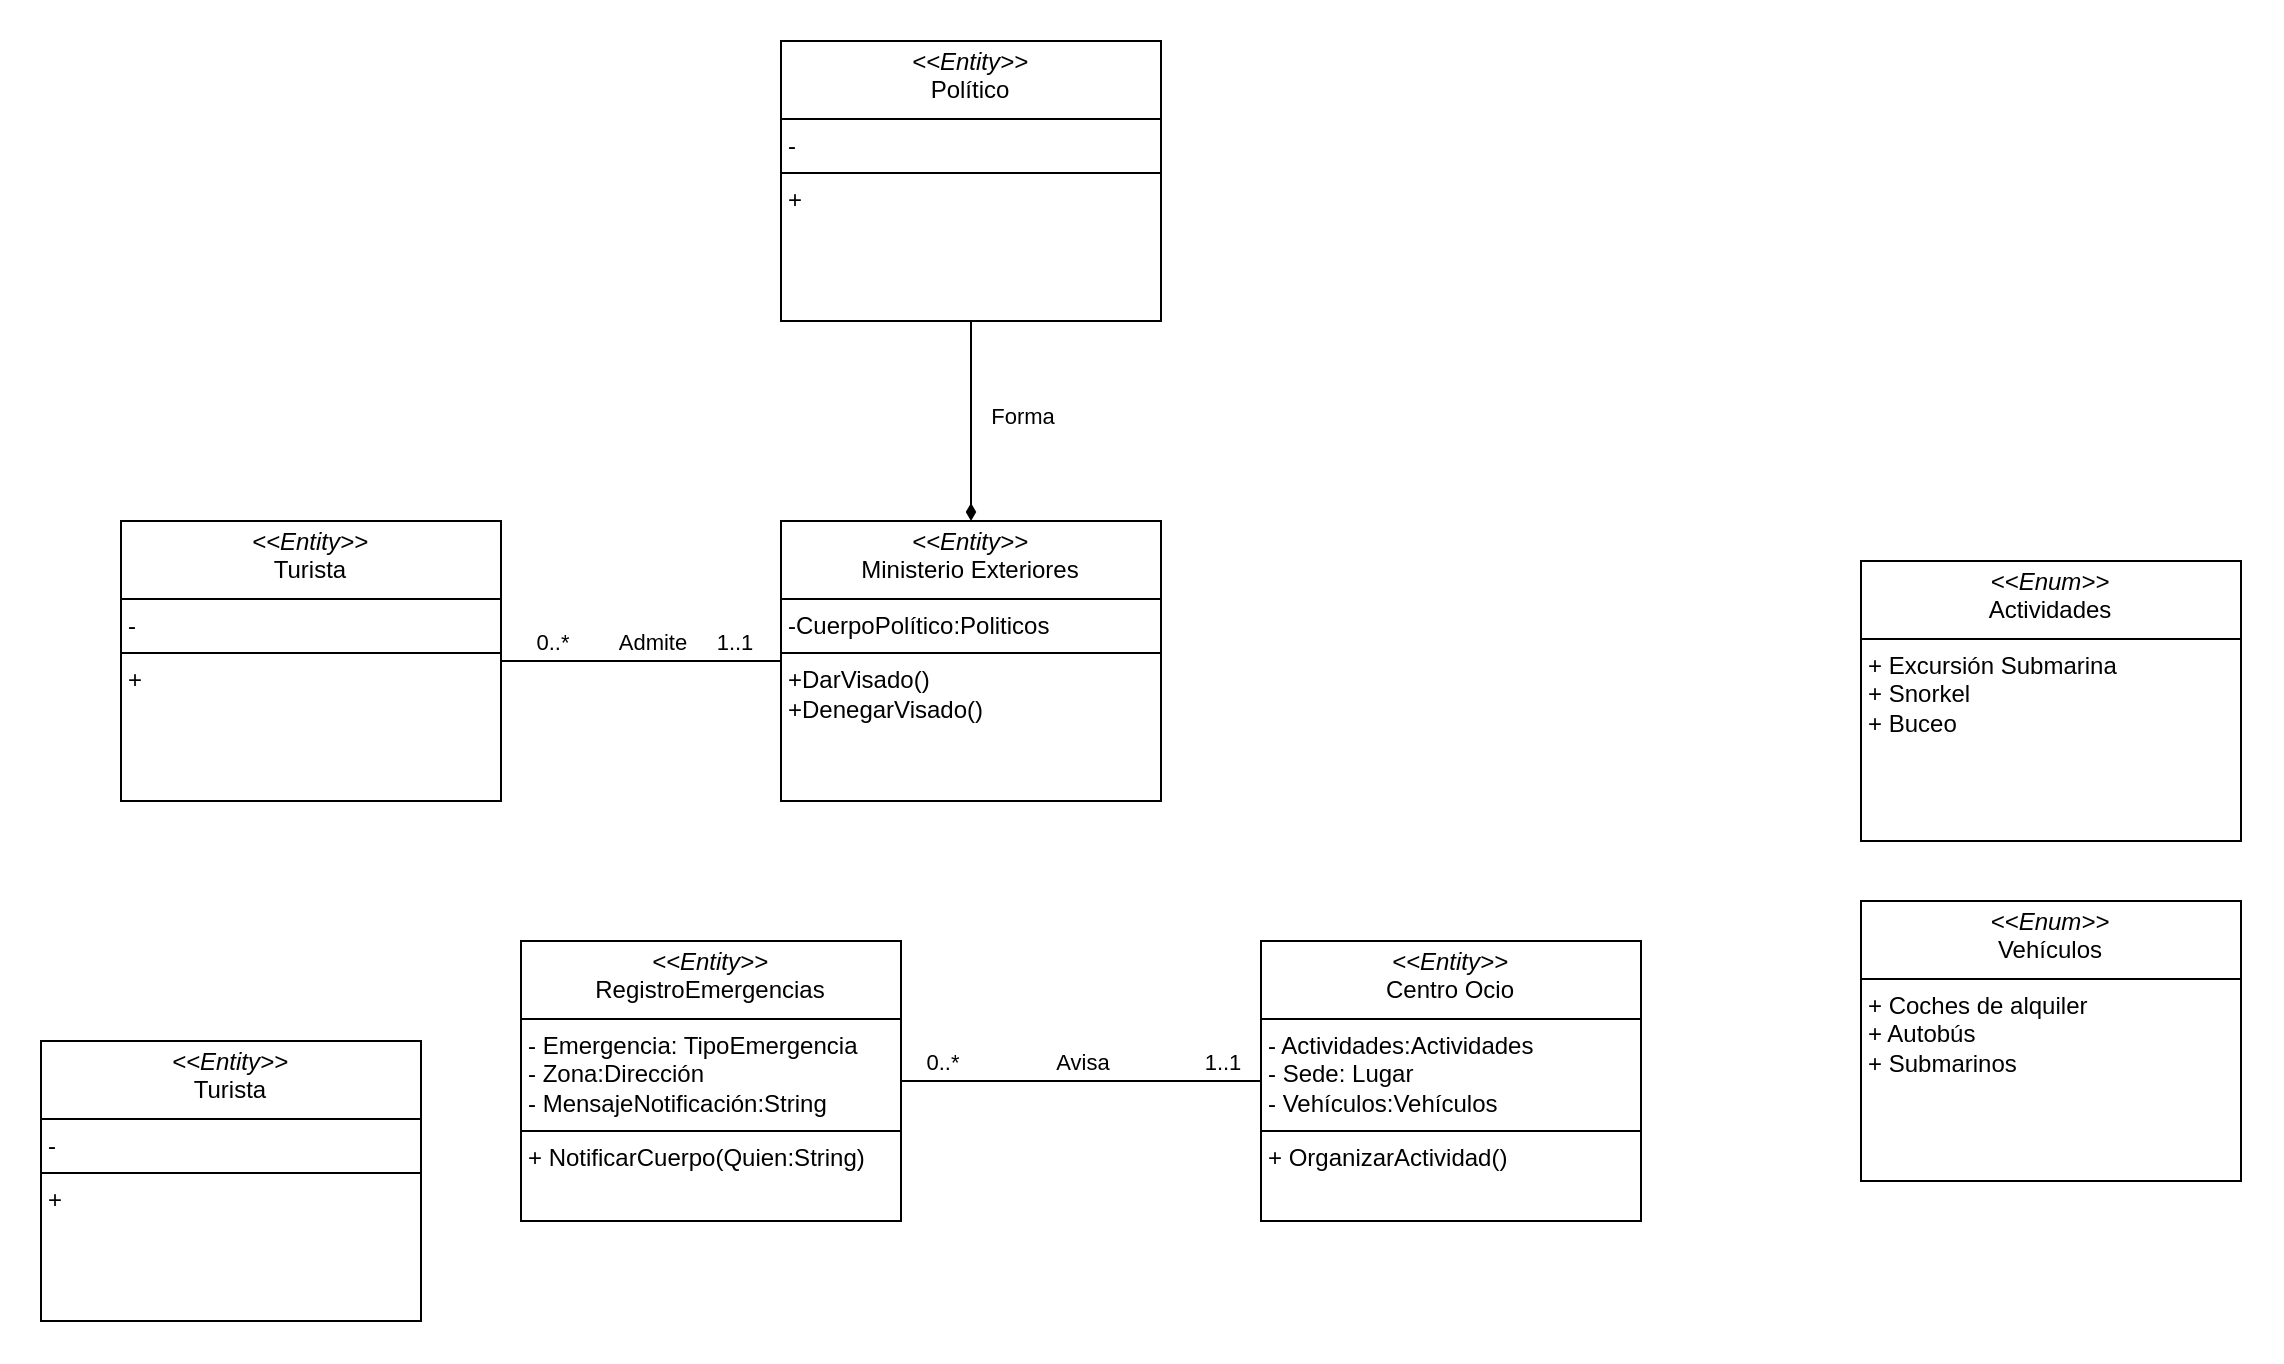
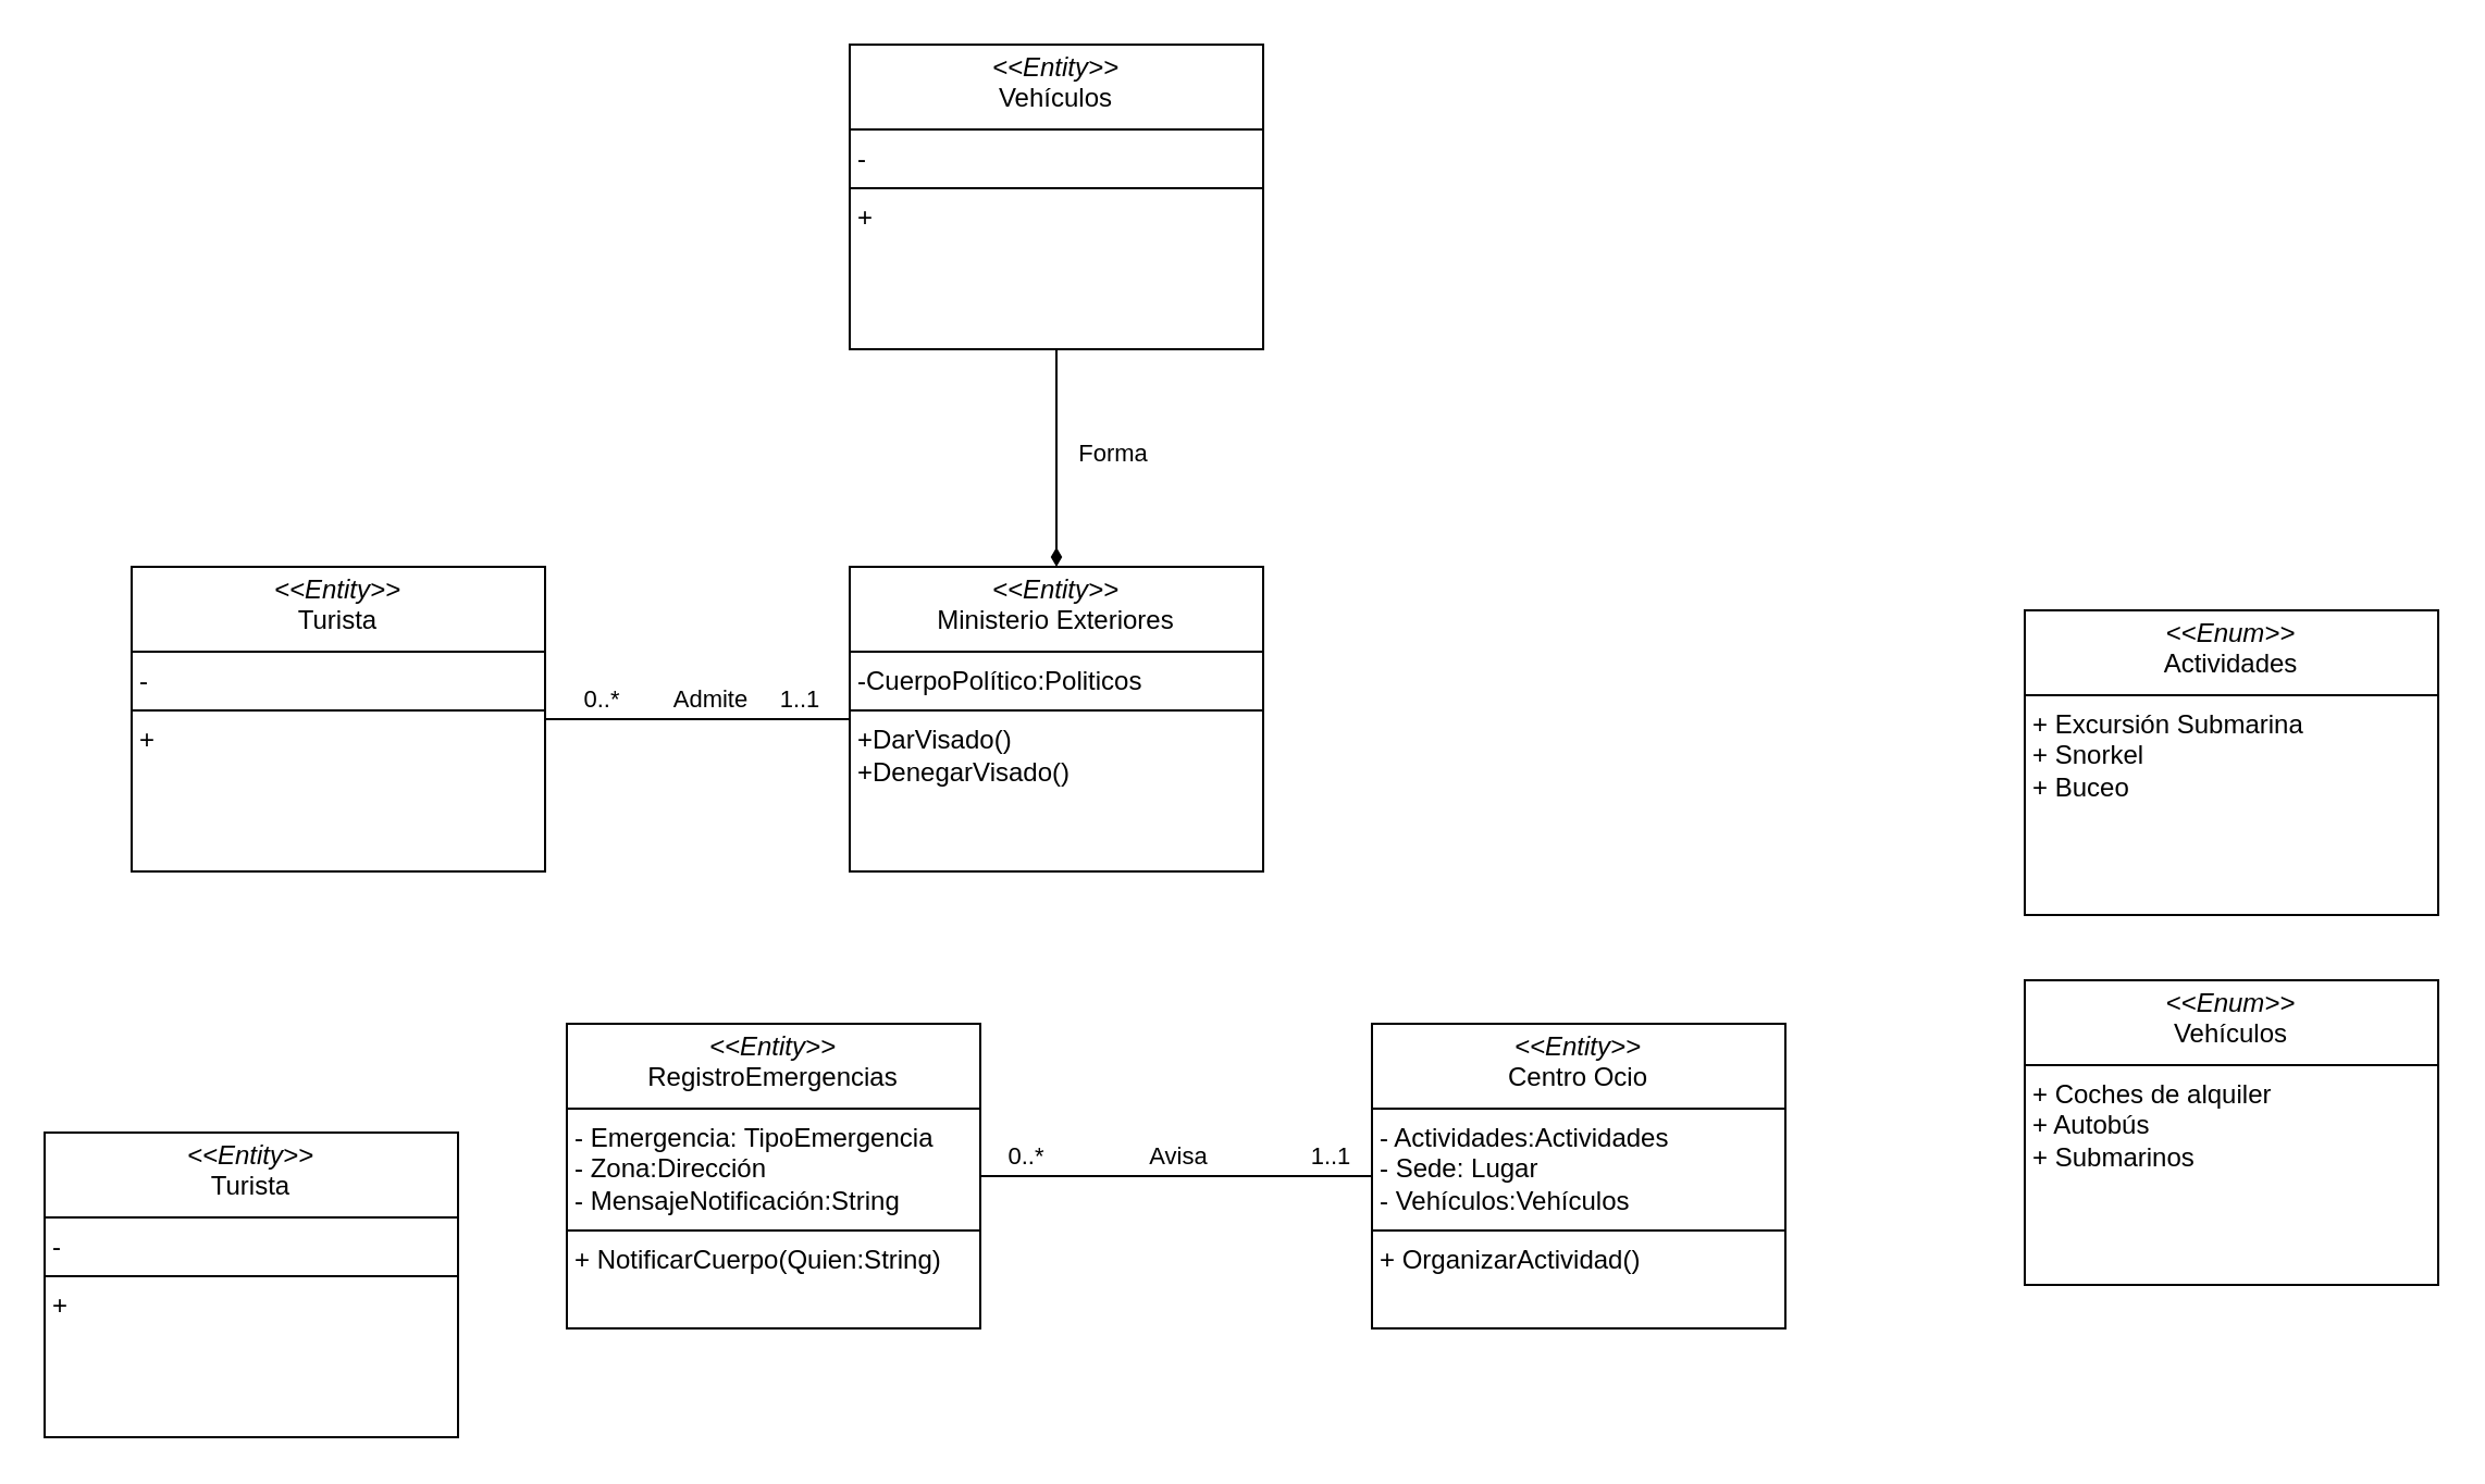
- <mxCell id="19" value="&lt;p style=&quot;margin:0px;margin-top:4px;text-align:center;&quot;&gt;&lt;i&gt;&amp;lt;&amp;lt;Entity&amp;gt;&amp;gt;&lt;/i&gt;&lt;br&gt;Político&lt;/p&gt;&lt;hr size=&quot;1&quot; style=&quot;border-style:solid;&quot;&gt;&lt;p style=&quot;margin:0px;margin-left:4px;&quot;&gt;-&lt;/p&gt;&lt;hr size=&quot;1&quot; style=&quot;border-style:solid;&quot;&gt;&lt;p style=&quot;margin:0px;margin-left:4px;&quot;&gt;+&lt;/p&gt;&lt;p style=&quot;margin:0px;margin-left:4px;&quot;&gt;&lt;br&gt;&lt;/p&gt;" style="verticalAlign=top;align=left;overflow=fill;html=1;whiteSpace=wrap;" vertex="1" parent="1"><mxGeometry x="390" y="20" width="190" height="140" as="geometry" /></mxCell>
+ <mxCell id="19" value="&lt;p style=&quot;margin:0px;margin-top:4px;text-align:center;&quot;&gt;&lt;i&gt;&amp;lt;&amp;lt;Entity&amp;gt;&amp;gt;&lt;/i&gt;&lt;br&gt;Vehículos&lt;/p&gt;&lt;hr size=&quot;1&quot; style=&quot;border-style:solid;&quot;&gt;&lt;p style=&quot;margin:0px;margin-left:4px;&quot;&gt;-&lt;/p&gt;&lt;hr size=&quot;1&quot; style=&quot;border-style:solid;&quot;&gt;&lt;p style=&quot;margin:0px;margin-left:4px;&quot;&gt;+&lt;/p&gt;&lt;p style=&quot;margin:0px;margin-left:4px;&quot;&gt;&lt;br&gt;&lt;/p&gt;" style="verticalAlign=top;align=left;overflow=fill;html=1;whiteSpace=wrap;" vertex="1" parent="1"><mxGeometry x="390" y="20" width="190" height="140" as="geometry" /></mxCell>
